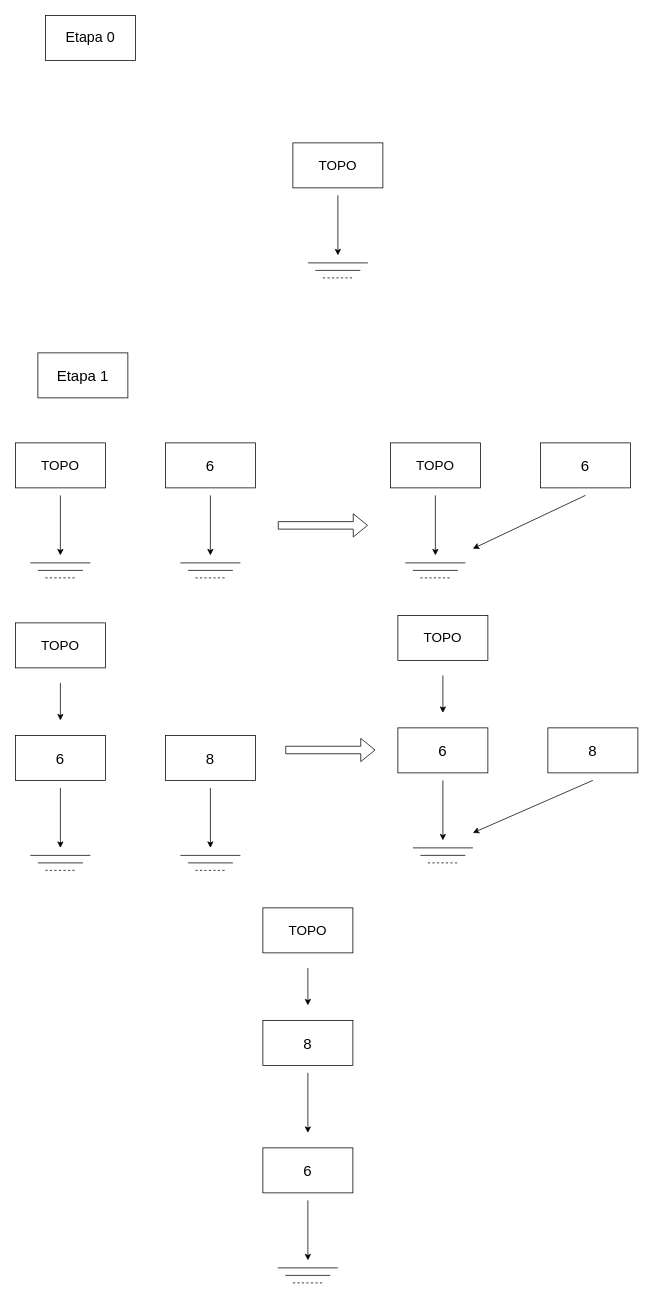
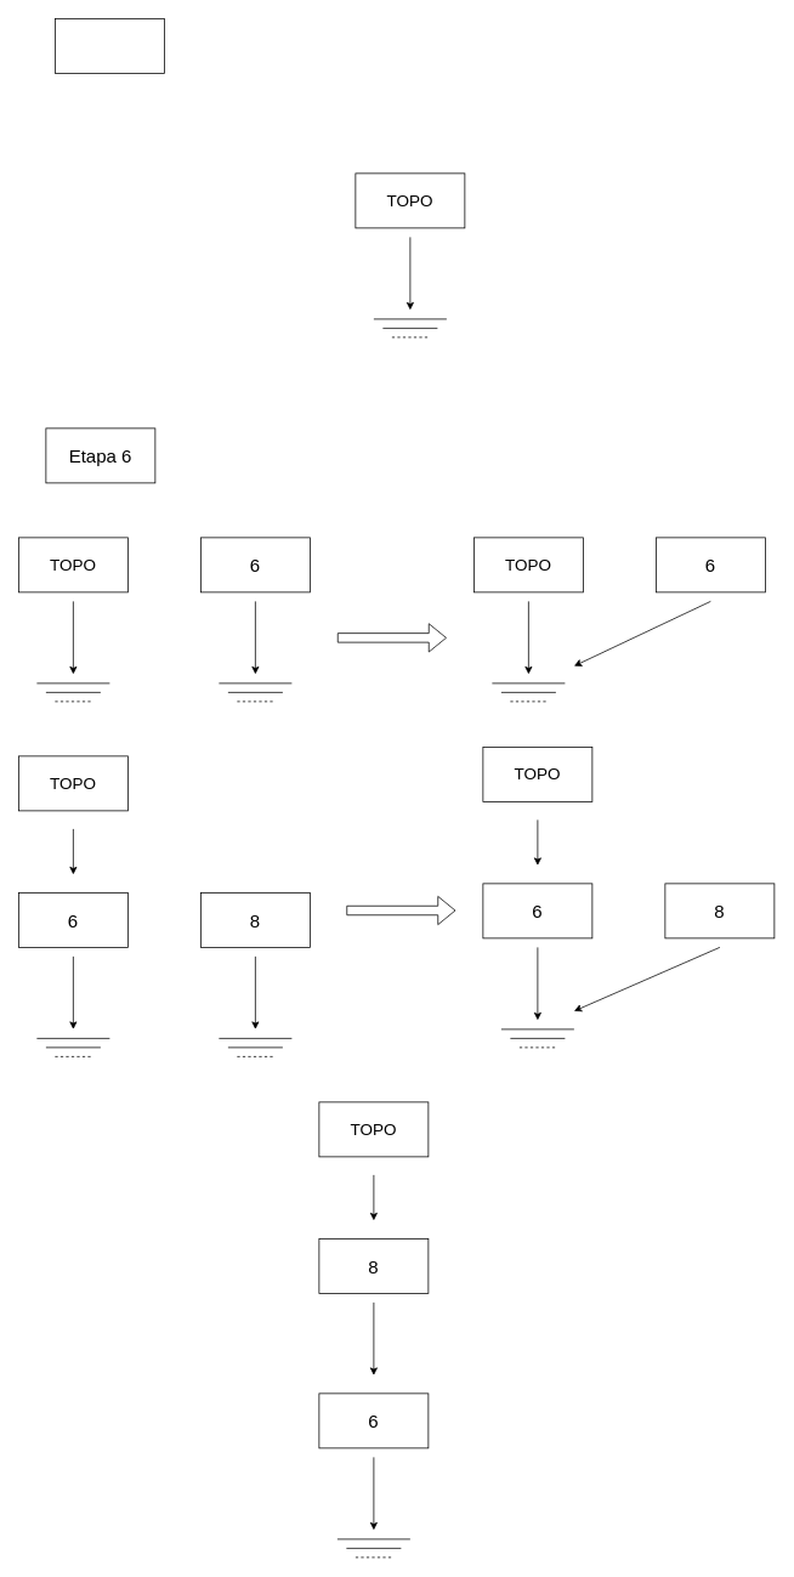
- <mxCell id="9" value="&lt;font style=&quot;font-size: 19px;&quot;&gt;Etapa 0&lt;/font&gt;" style="text;html=1;align=center;verticalAlign=middle;whiteSpace=wrap;rounded=0;" parent="1" vertex="1"><mxGeometry x="60" y="20" width="120" height="60" as="geometry" /></mxCell>
- <mxCell id="11" value="&lt;font style=&quot;font-size: 20px;&quot;&gt;Etapa 1&lt;/font&gt;" style="text;html=1;align=center;verticalAlign=middle;whiteSpace=wrap;rounded=0;" parent="1" vertex="1"><mxGeometry x="50" y="470" width="120" height="60" as="geometry" /></mxCell>
+ <mxCell id="11" value="&lt;font style=&quot;font-size: 20px;&quot;&gt;Etapa 6&lt;/font&gt;" style="text;html=1;align=center;verticalAlign=middle;whiteSpace=wrap;rounded=0;" parent="1" vertex="1"><mxGeometry x="50" y="470" width="120" height="60" as="geometry" /></mxCell>
